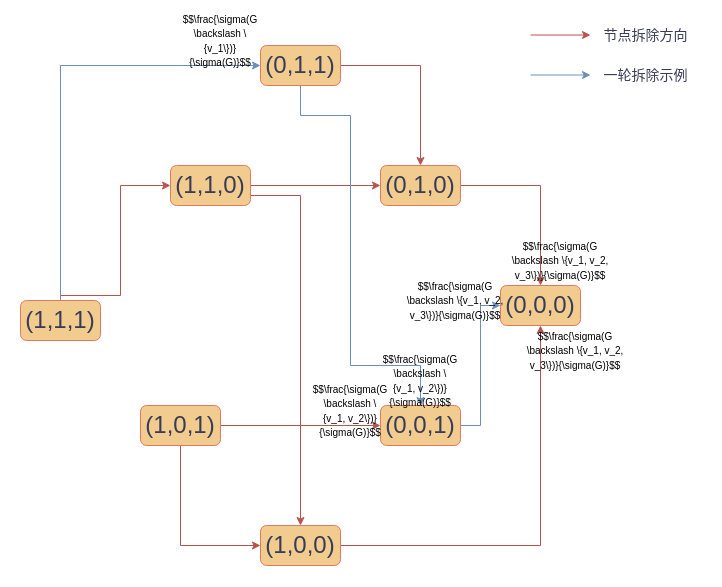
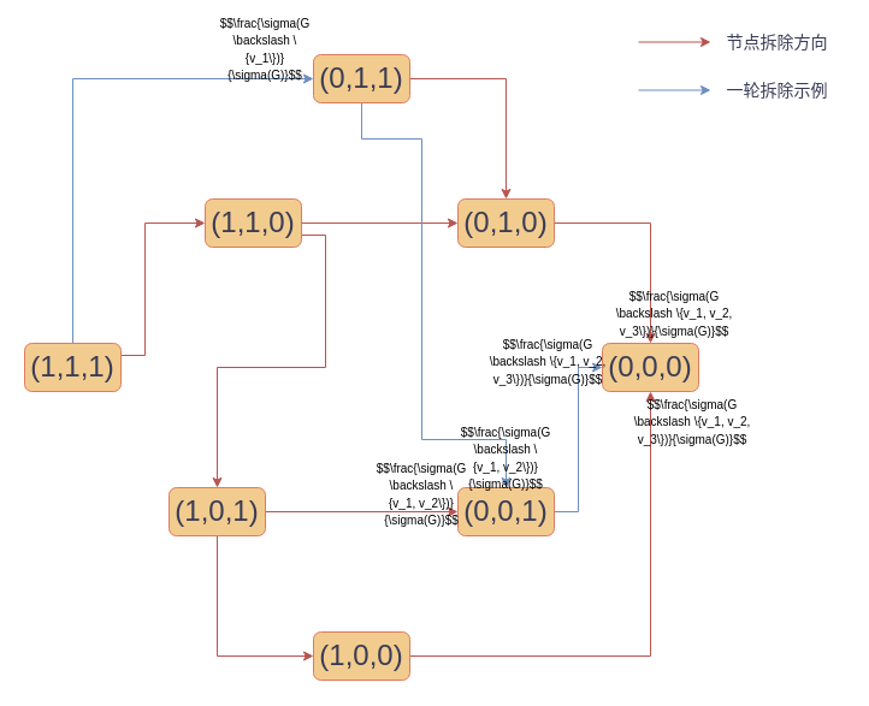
- <mxCell id="4" value="&lt;span style=&quot;font-size: 24px;&quot;&gt;(1,1,1)&lt;/span&gt;" style="rounded=1;whiteSpace=wrap;html=1;labelBackgroundColor=none;fillColor=#F2CC8F;strokeColor=#E07A5F;fontColor=#393C56;" parent="1" vertex="1"><mxGeometry x="20" y="300" width="80" height="40" as="geometry" /></mxCell>
+ <mxCell id="4" value="&lt;span style=&quot;font-size: 24px;&quot;&gt;(1,1,1)&lt;/span&gt;" style="rounded=1;whiteSpace=wrap;html=1;labelBackgroundColor=none;fillColor=#F2CC8F;strokeColor=#E07A5F;fontColor=#393C56;" parent="1" vertex="1"><mxGeometry x="20" y="285" width="80" height="40" as="geometry" /></mxCell>
- <mxCell id="6" style="edgeStyle=orthogonalEdgeStyle;rounded=0;orthogonalLoop=1;jettySize=auto;html=1;exitX=1;exitY=0.75;exitDx=0;exitDy=0;labelBackgroundColor=none;strokeColor=#b85450;fontColor=default;fillColor=#f8cecc;" parent="1" source="7" target="17" edge="1"><mxGeometry relative="1" as="geometry" /></mxCell>
+ <mxCell id="6" style="edgeStyle=orthogonalEdgeStyle;rounded=0;orthogonalLoop=1;jettySize=auto;html=1;exitX=1;exitY=0.75;exitDx=0;exitDy=0;labelBackgroundColor=none;strokeColor=#b85450;fontColor=default;fillColor=#f8cecc;" parent="1" source="7" target="10" edge="1"><mxGeometry relative="1" as="geometry" /></mxCell>
